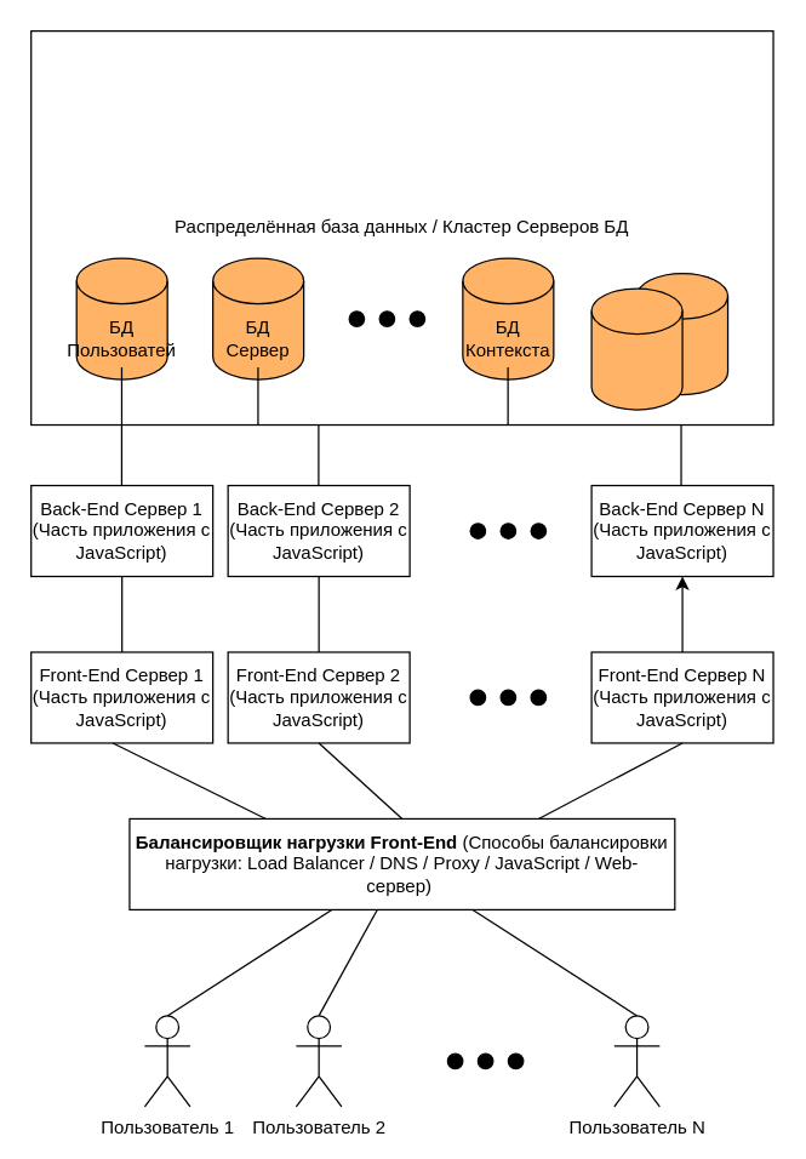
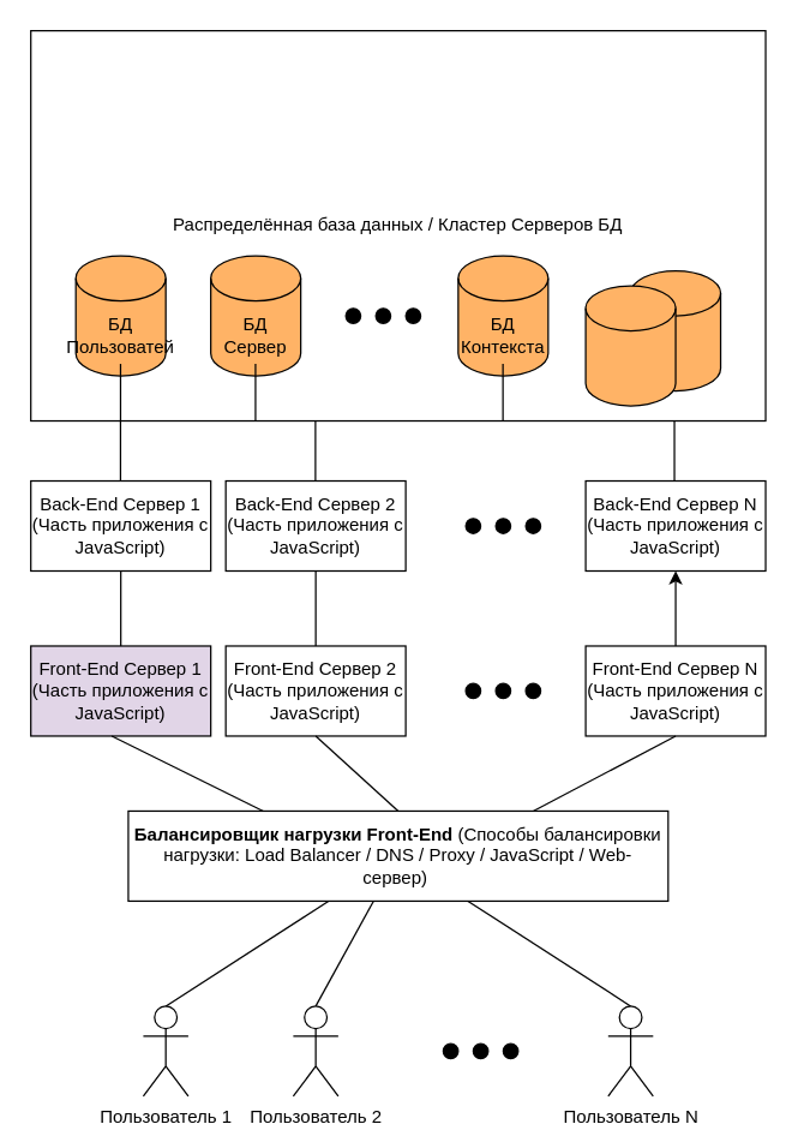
- <mxCell id="15" value="Front-End Сервер 1&lt;br&gt;(Часть приложения с JavaScript)" style="rounded=0;whiteSpace=wrap;html=1;fillColor=#FFFFFF;" parent="1" vertex="1"><mxGeometry x="20" y="430" width="120" height="60" as="geometry" /></mxCell>
+ <mxCell id="15" value="Front-End Сервер 1&lt;br&gt;(Часть приложения с JavaScript)" style="rounded=0;whiteSpace=wrap;html=1;fillColor=#e1d5e7;" parent="1" vertex="1"><mxGeometry x="20" y="430" width="120" height="60" as="geometry" /></mxCell>
